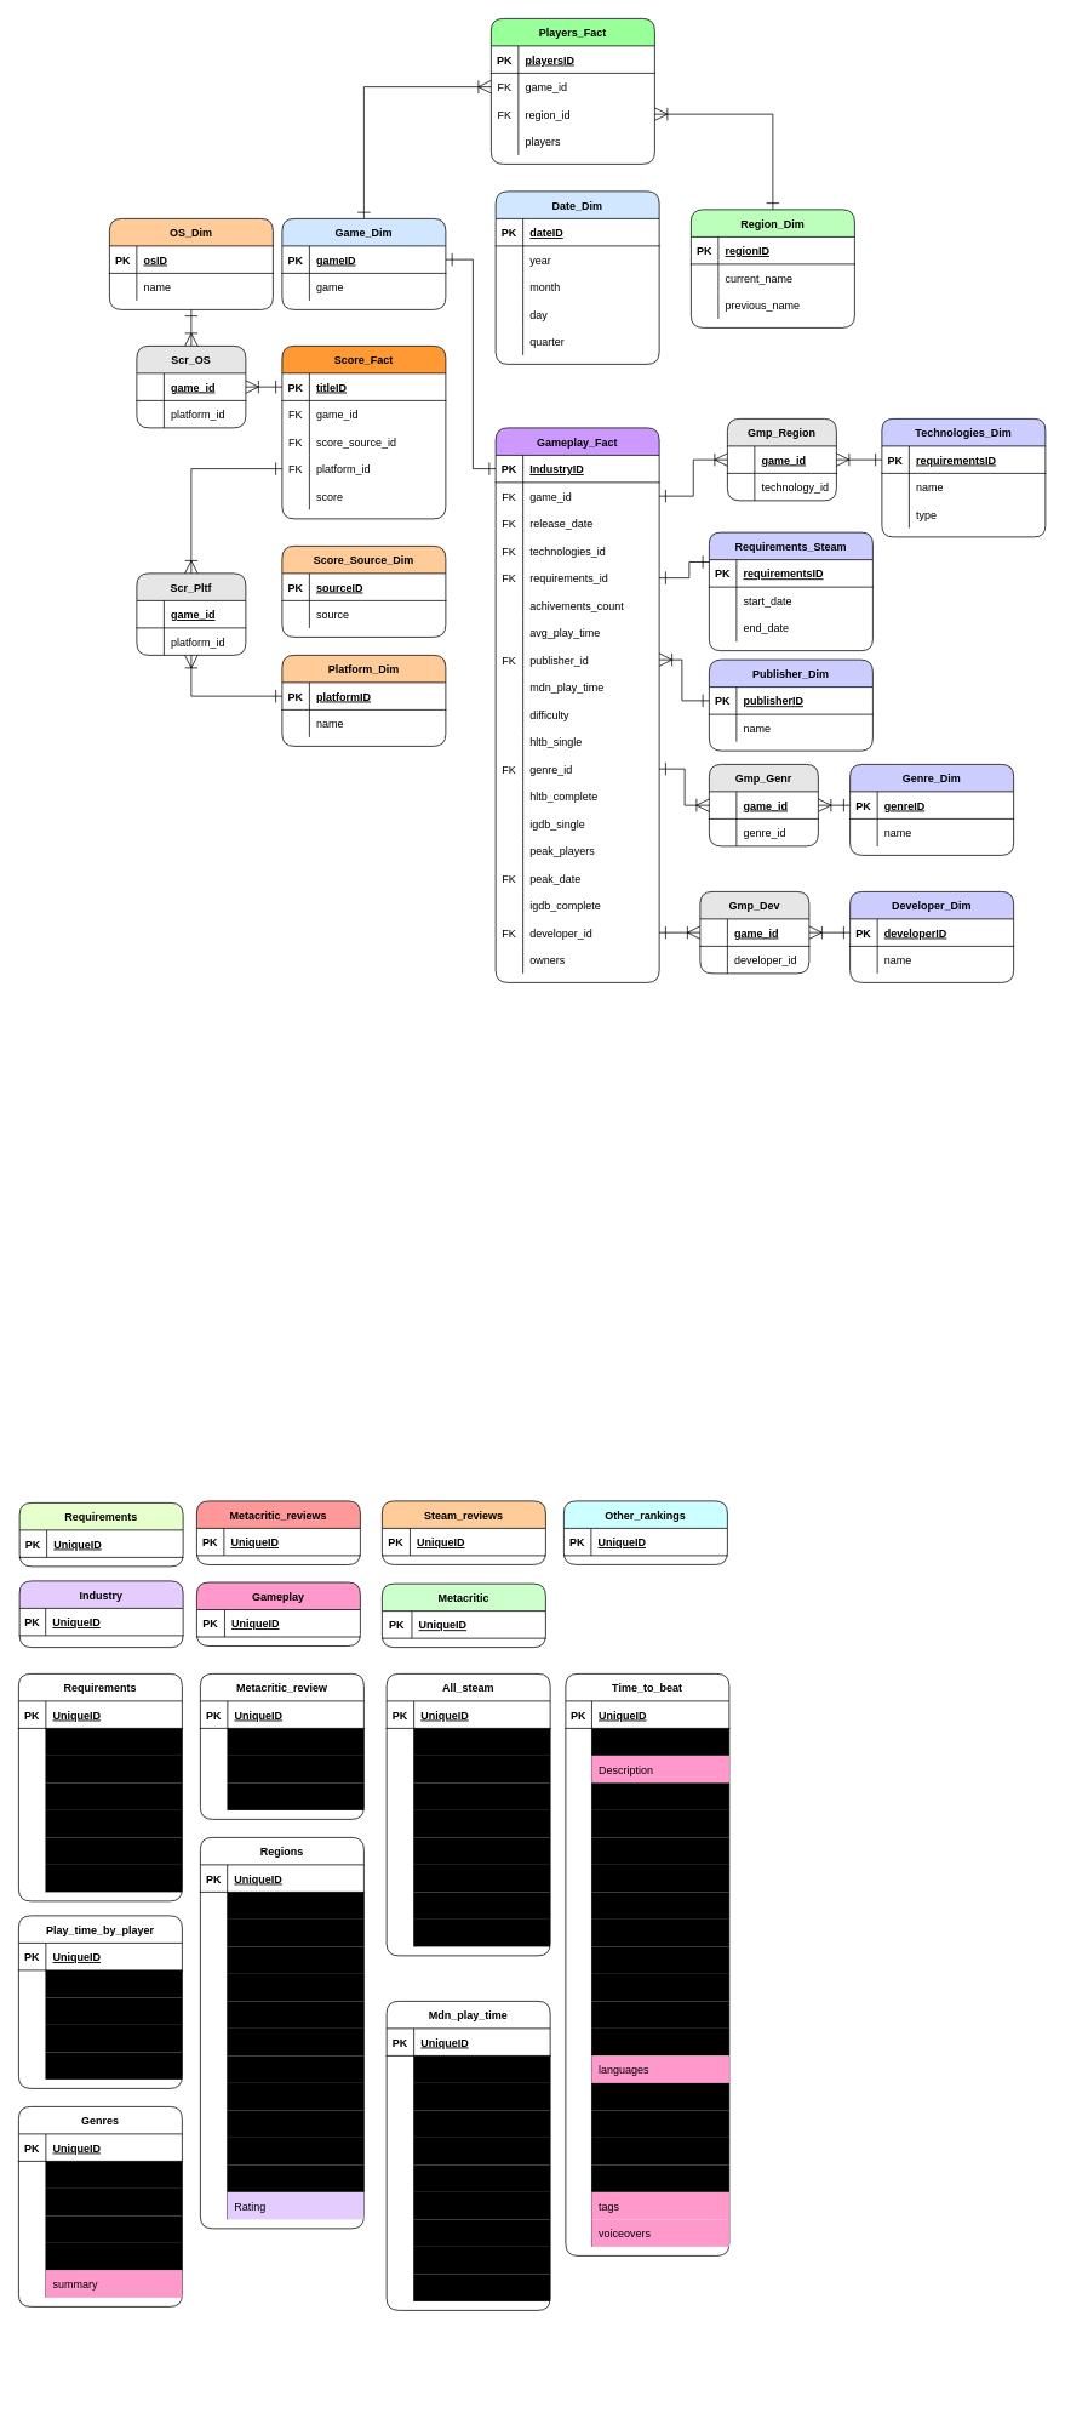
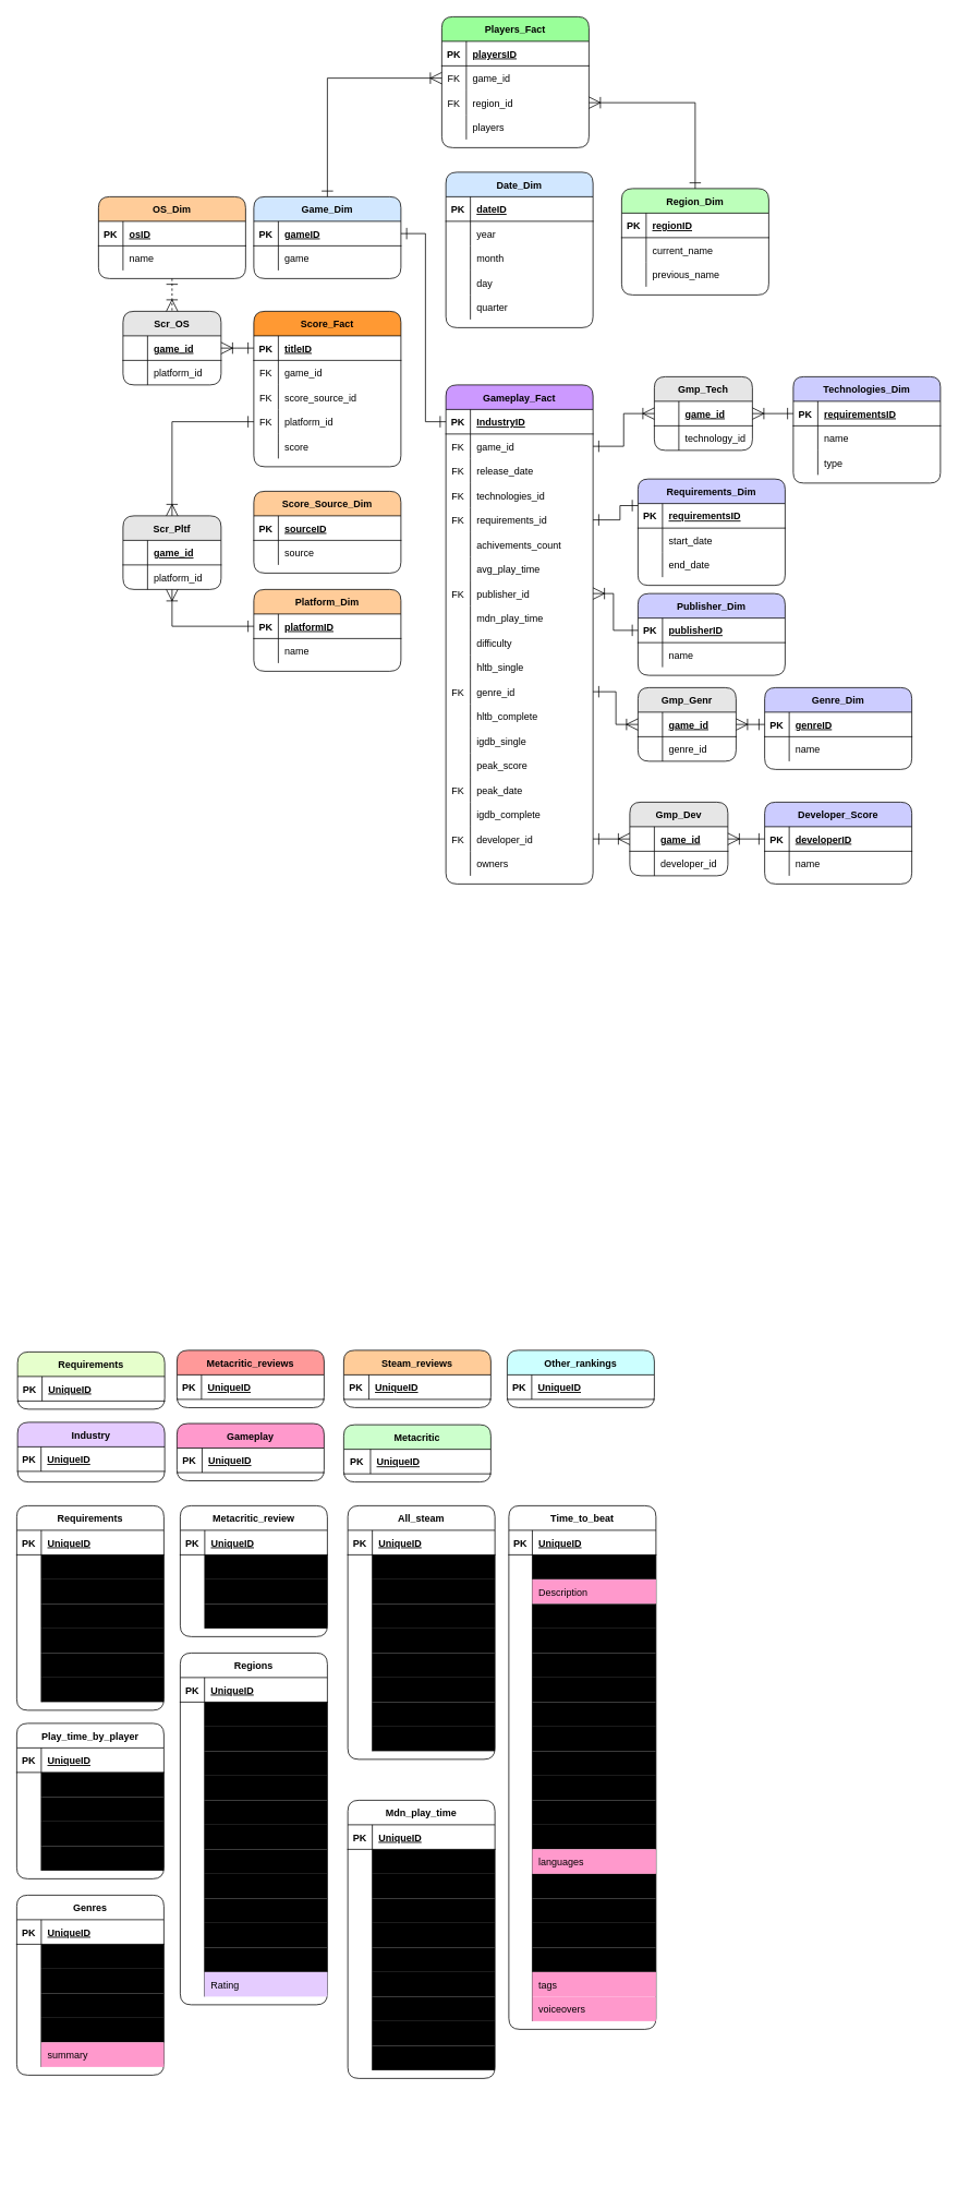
- <mxCell id="508" style="edgeStyle=orthogonalEdgeStyle;rounded=0;orthogonalLoop=1;jettySize=auto;html=1;exitX=0.5;exitY=1;exitDx=0;exitDy=0;startArrow=ERone;startFill=0;endArrow=ERoneToMany;endFill=0;startSize=12;endSize=12;entryX=0.5;entryY=0;entryDx=0;entryDy=0;" parent="1" source="494" target="501" edge="1"><mxGeometry relative="1" as="geometry"><mxPoint x="310" y="980" as="targetPoint" /><mxPoint x="880" y="985" as="sourcePoint" /></mxGeometry></mxCell>
+ <mxCell id="508" style="edgeStyle=orthogonalEdgeStyle;rounded=0;orthogonalLoop=1;jettySize=auto;html=1;exitX=0.5;exitY=1;exitDx=0;exitDy=0;startArrow=ERone;startFill=0;endArrow=ERoneToMany;endFill=0;startSize=12;endSize=12;entryX=0.5;entryY=0;entryDx=0;entryDy=0;dashed=1;" parent="1" source="494" target="501" edge="1"><mxGeometry relative="1" as="geometry"><mxPoint x="310" y="980" as="targetPoint" /><mxPoint x="880" y="985" as="sourcePoint" /></mxGeometry></mxCell>
- <mxCell id="443" value="Gmp_Region" style="shape=table;startSize=30;container=1;collapsible=1;childLayout=tableLayout;fixedRows=1;rowLines=0;fontStyle=1;align=center;resizeLast=1;rounded=1;fillColor=#E6E6E6;strokeColor=#000000;" parent="1" vertex="1"><mxGeometry x="800" y="460" width="120" height="90" as="geometry" /></mxCell>
+ <mxCell id="443" value="Gmp_Tech" style="shape=table;startSize=30;container=1;collapsible=1;childLayout=tableLayout;fixedRows=1;rowLines=0;fontStyle=1;align=center;resizeLast=1;rounded=1;fillColor=#E6E6E6;strokeColor=#000000;" parent="1" vertex="1"><mxGeometry x="800" y="460" width="120" height="90" as="geometry" /></mxCell>
- <mxCell id="39" value="Requirements_Steam" style="shape=table;startSize=30;container=1;collapsible=1;childLayout=tableLayout;fixedRows=1;rowLines=0;fontStyle=1;align=center;resizeLast=1;rounded=1;fillColor=#CCCCFF;strokeColor=#000000;arcSize=14;" parent="1" vertex="1"><mxGeometry x="780" y="585" width="180" height="130" as="geometry" /></mxCell>
+ <mxCell id="39" value="Requirements_Dim" style="shape=table;startSize=30;container=1;collapsible=1;childLayout=tableLayout;fixedRows=1;rowLines=0;fontStyle=1;align=center;resizeLast=1;rounded=1;fillColor=#CCCCFF;strokeColor=#000000;arcSize=14;" parent="1" vertex="1"><mxGeometry x="780" y="585" width="180" height="130" as="geometry" /></mxCell>
- <mxCell id="420" value="peak_players" style="shape=partialRectangle;connectable=0;fillColor=none;top=0;left=0;bottom=0;right=0;align=left;spacingLeft=6;overflow=hidden;strokeColor=#000000;opacity=70;" parent="418" vertex="1"><mxGeometry x="30" width="150" height="30" as="geometry"><mxRectangle width="150" height="30" as="alternateBounds" /></mxGeometry></mxCell>
+ <mxCell id="420" value="peak_score" style="shape=partialRectangle;connectable=0;fillColor=none;top=0;left=0;bottom=0;right=0;align=left;spacingLeft=6;overflow=hidden;strokeColor=#000000;opacity=70;" parent="418" vertex="1"><mxGeometry x="30" width="150" height="30" as="geometry"><mxRectangle width="150" height="30" as="alternateBounds" /></mxGeometry></mxCell>
- <mxCell id="2" value="Developer_Dim" style="shape=table;startSize=30;container=1;collapsible=1;childLayout=tableLayout;fixedRows=1;rowLines=0;fontStyle=1;align=center;resizeLast=1;rounded=1;fillColor=#CCCCFF;strokeColor=#000000;" parent="1" vertex="1"><mxGeometry x="935" y="980" width="180" height="100" as="geometry" /></mxCell>
+ <mxCell id="2" value="Developer_Score" style="shape=table;startSize=30;container=1;collapsible=1;childLayout=tableLayout;fixedRows=1;rowLines=0;fontStyle=1;align=center;resizeLast=1;rounded=1;fillColor=#CCCCFF;strokeColor=#000000;" parent="1" vertex="1"><mxGeometry x="935" y="980" width="180" height="100" as="geometry" /></mxCell>
